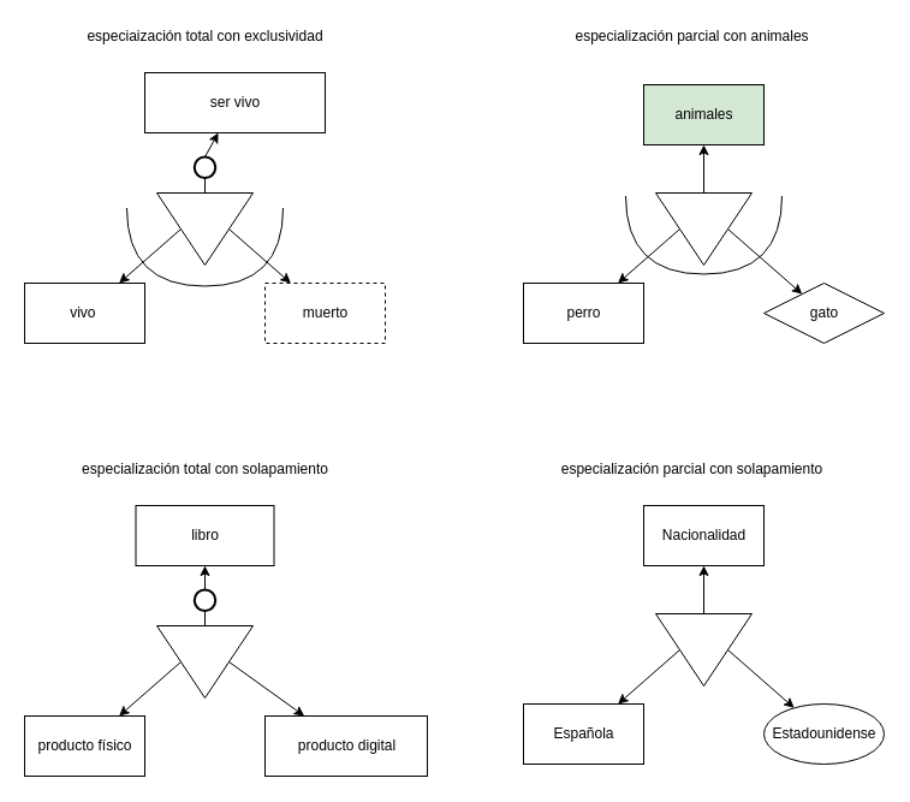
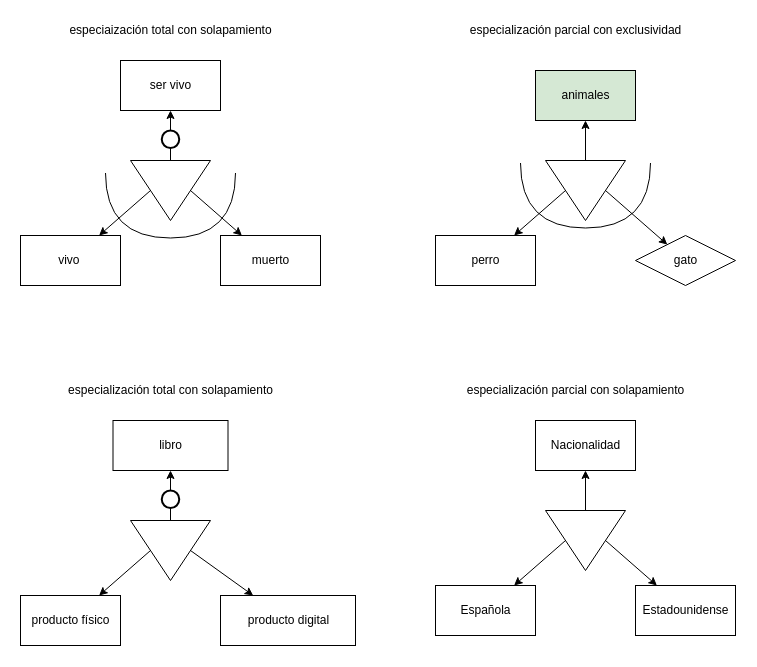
- <mxCell id="10" value="especiaización total con exclusividad" style="text;html=1;align=center;verticalAlign=middle;resizable=0;points=[];autosize=1;strokeColor=none;" vertex="1" parent="1"><mxGeometry x="65" y="20" width="210" height="20" as="geometry" /></mxCell>
+ <mxCell id="10" value="especiaización total con solapamiento" style="text;html=1;align=center;verticalAlign=middle;resizable=0;points=[];autosize=1;strokeColor=none;" vertex="1" parent="1"><mxGeometry x="65" y="20" width="210" height="20" as="geometry" /></mxCell>
- <mxCell id="2" value="especialización parcial con animales" style="text;html=1;align=center;verticalAlign=middle;resizable=0;points=[];autosize=1;strokeColor=none;" vertex="1" parent="1"><mxGeometry x="460" y="20" width="230" height="20" as="geometry" /></mxCell>
+ <mxCell id="2" value="especialización parcial con exclusividad" style="text;html=1;align=center;verticalAlign=middle;resizable=0;points=[];autosize=1;strokeColor=none;" vertex="1" parent="1"><mxGeometry x="460" y="20" width="230" height="20" as="geometry" /></mxCell>
- <mxCell id="28" value="ser vivo" style="html=1;dashed=0;whitespace=wrap;" vertex="1" parent="1"><mxGeometry x="120" y="60" width="150" height="50" as="geometry" /></mxCell>
+ <mxCell id="28" value="ser vivo" style="html=1;dashed=0;whitespace=wrap;" vertex="1" parent="1"><mxGeometry x="120" y="60" width="100" height="50" as="geometry" /></mxCell>
- <mxCell id="25" value="muerto" style="html=1;dashed=1;whitespace=wrap;" vertex="1" parent="1"><mxGeometry x="220" y="235" width="100" height="50" as="geometry" /></mxCell>
+ <mxCell id="25" value="muerto" style="html=1;dashed=0;whitespace=wrap;" vertex="1" parent="1"><mxGeometry x="220" y="235" width="100" height="50" as="geometry" /></mxCell>
- <mxCell id="18" value="Estadounidense" style="ellipse;html=1;dashed=0;whitespace=wrap;" vertex="1" parent="1"><mxGeometry x="635" y="585" width="100" height="50" as="geometry" /></mxCell>
+ <mxCell id="18" value="Estadounidense" style="html=1;dashed=0;whitespace=wrap;" vertex="1" parent="1"><mxGeometry x="635" y="585" width="100" height="50" as="geometry" /></mxCell>
